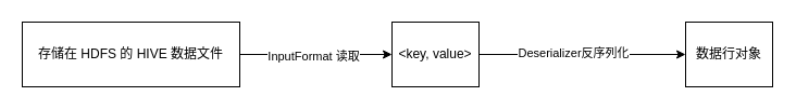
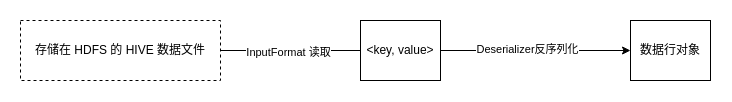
- <mxCell id="4" value="存储在 HDFS 的 HIVE 数据文件" style="rounded=0;whiteSpace=wrap;html=1;" vertex="1" parent="1"><mxGeometry x="20" y="20" width="200" height="60" as="geometry" /></mxCell>
+ <mxCell id="4" value="存储在 HDFS 的 HIVE 数据文件" style="rounded=0;whiteSpace=wrap;html=1;dashed=1;" vertex="1" parent="1"><mxGeometry x="20" y="20" width="200" height="60" as="geometry" /></mxCell>
- <mxCell id="2" style="edgeStyle=orthogonalEdgeStyle;rounded=0;orthogonalLoop=1;jettySize=auto;html=1;" edge="1" parent="1" source="4" target="7"><mxGeometry relative="1" as="geometry" /></mxCell>
+ <mxCell id="2" style="edgeStyle=orthogonalEdgeStyle;rounded=0;orthogonalLoop=1;jettySize=auto;html=1;endArrow=none;" edge="1" parent="1" source="4" target="7"><mxGeometry relative="1" as="geometry" /></mxCell>
